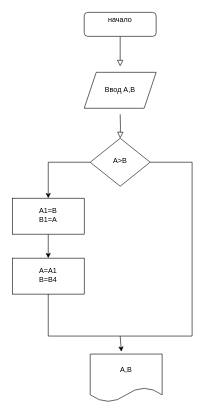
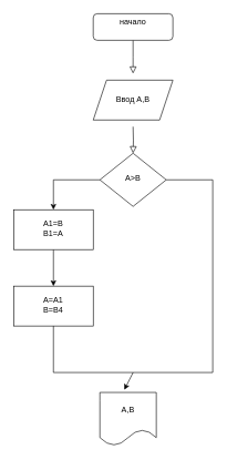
- <mxCell id="9" value="A1=B&lt;div&gt;B1=A&lt;/div&gt;" style="whiteSpace=wrap;html=1;shadow=0;strokeWidth=1;spacing=6;spacingTop=-4;" vertex="1" parent="1"><mxGeometry x="20" y="330" width="120" height="60" as="geometry" /></mxCell>
+ <mxCell id="9" value="A1=B&lt;div&gt;B1=A&lt;/div&gt;" style="whiteSpace=wrap;html=1;shadow=0;strokeWidth=1;spacing=6;spacingTop=-4;" vertex="1" parent="1"><mxGeometry x="20" y="315" width="120" height="60" as="geometry" /></mxCell>
- <mxCell id="11" value="A,B" style="shape=document;whiteSpace=wrap;html=1;boundedLbl=1;shadow=0;strokeWidth=1;spacing=6;spacingTop=-4;" vertex="1" parent="1"><mxGeometry x="150" y="590" width="120" height="80" as="geometry" /></mxCell>
+ <mxCell id="11" value="A,B" style="shape=document;whiteSpace=wrap;html=1;boundedLbl=1;shadow=0;strokeWidth=1;spacing=6;spacingTop=-4;" vertex="1" parent="1"><mxGeometry x="150" y="590" width="85" height="80" as="geometry" /></mxCell>
